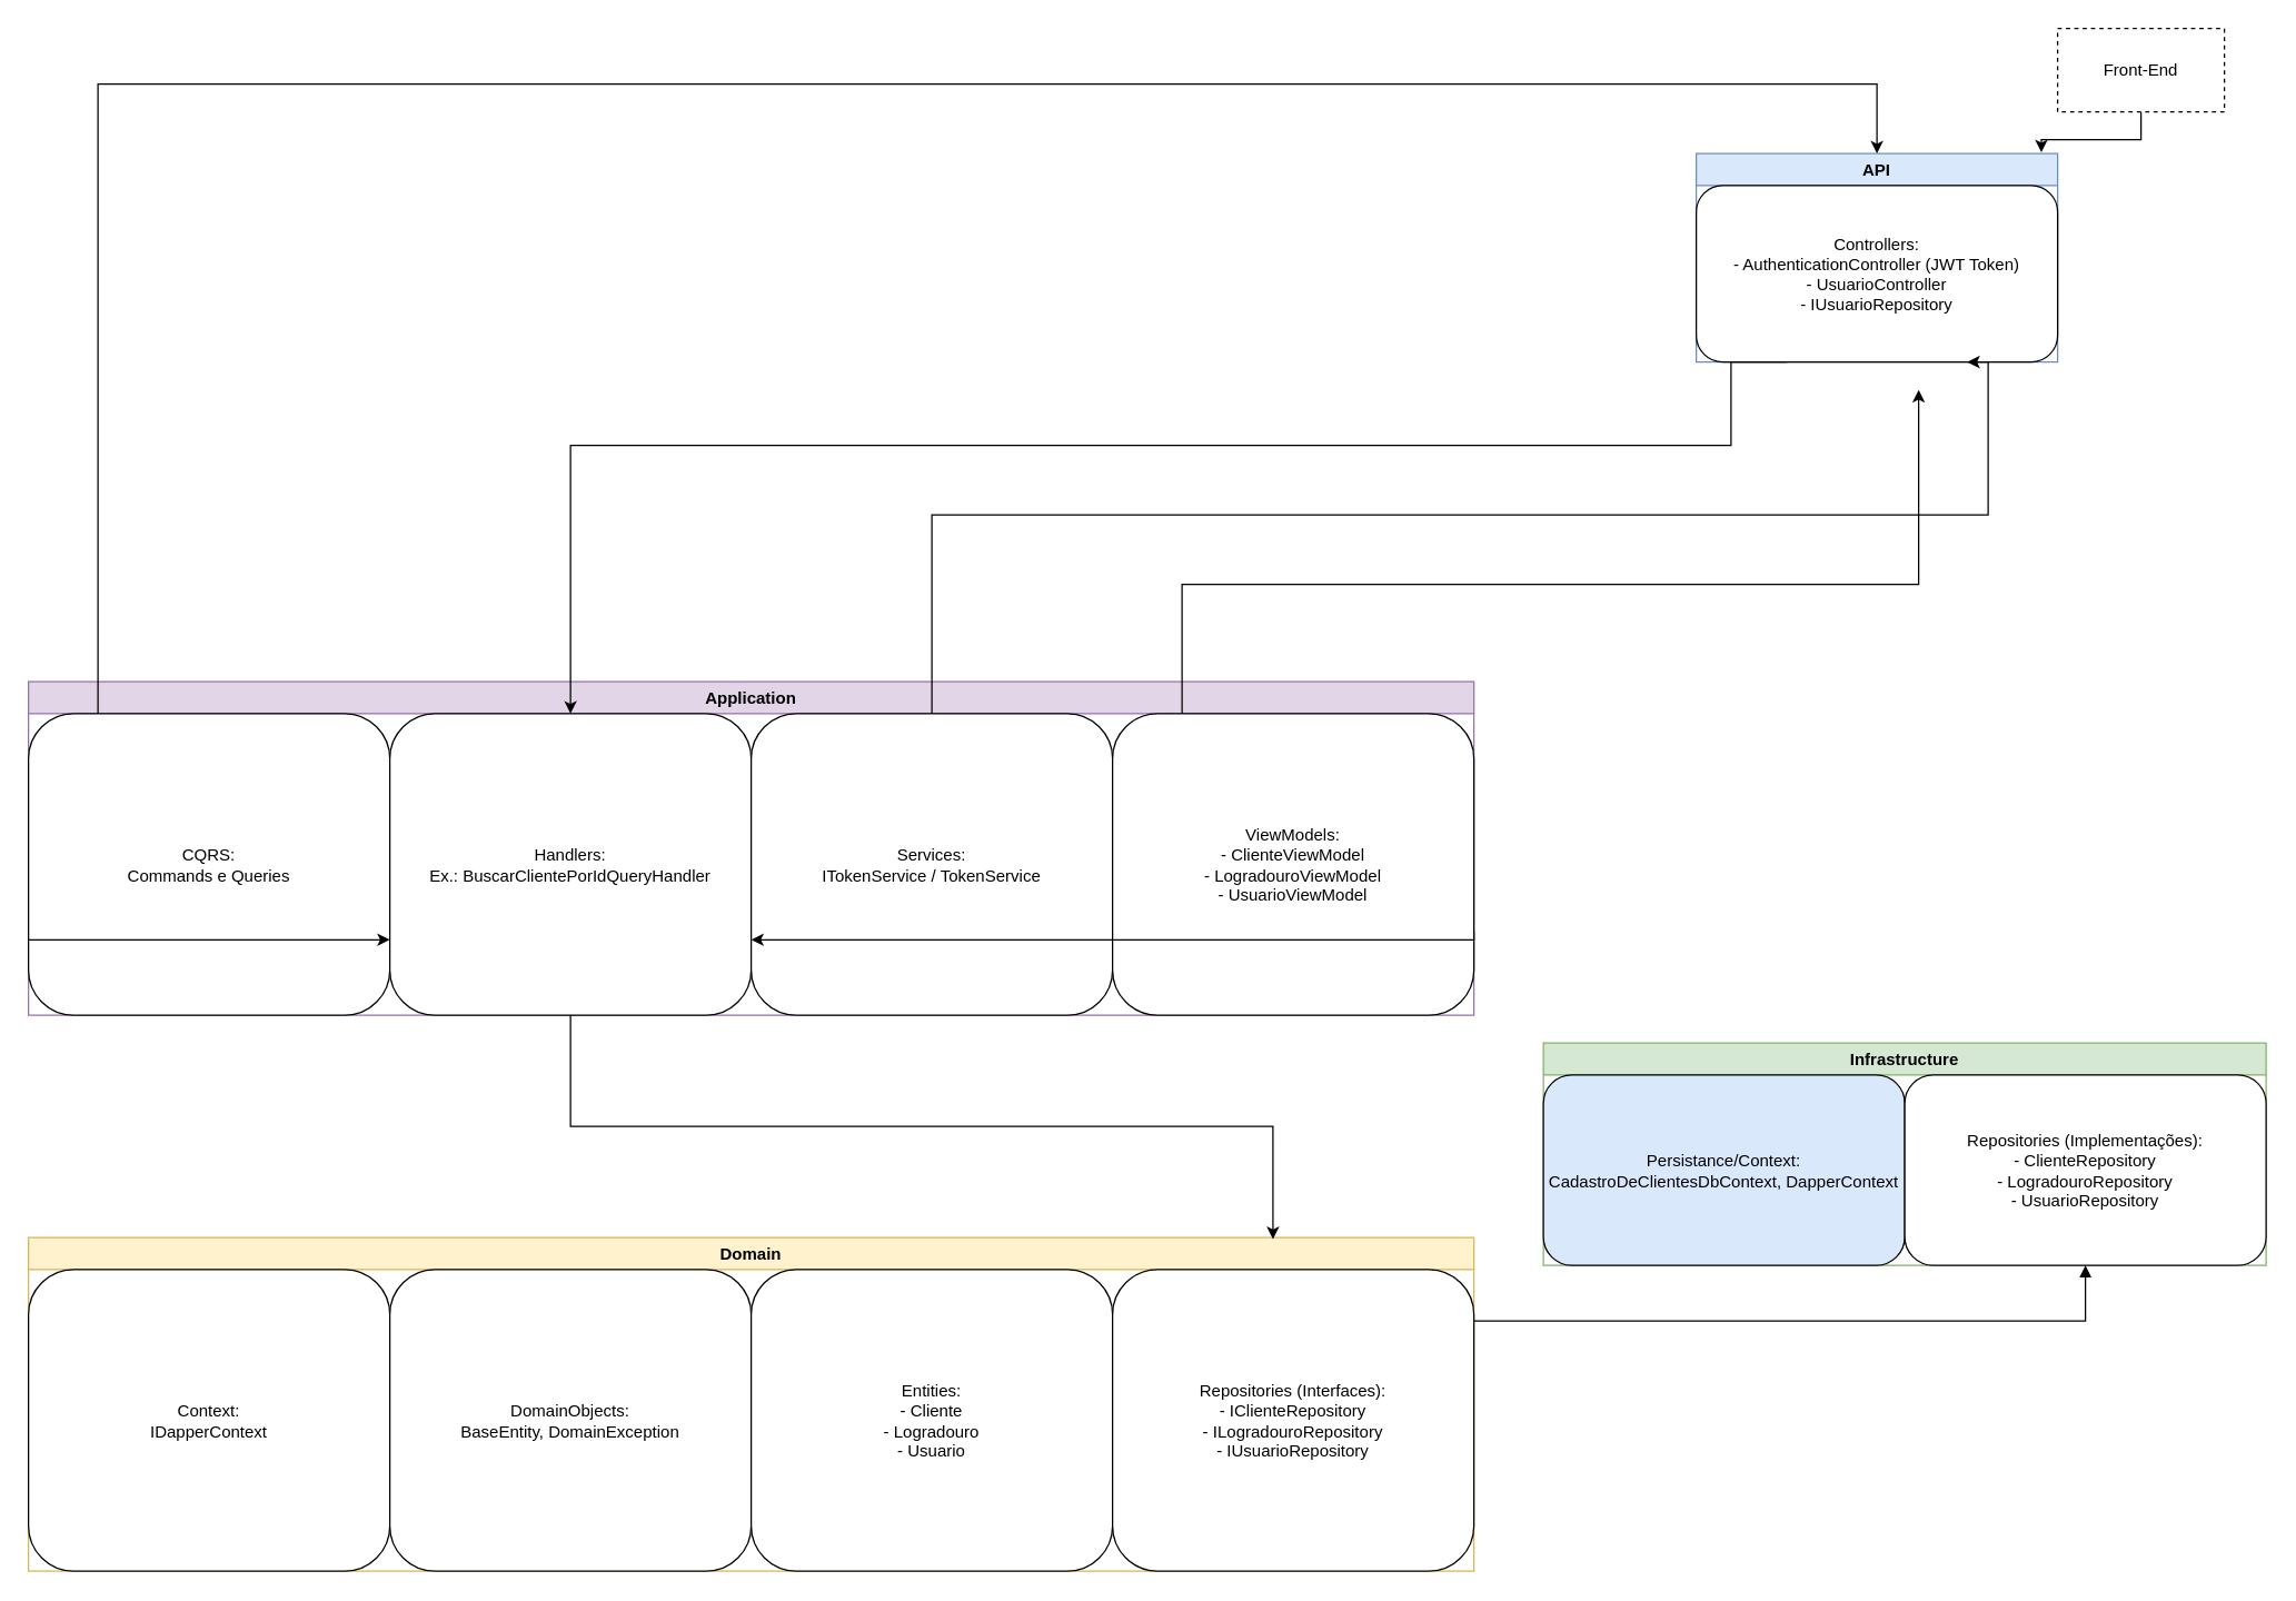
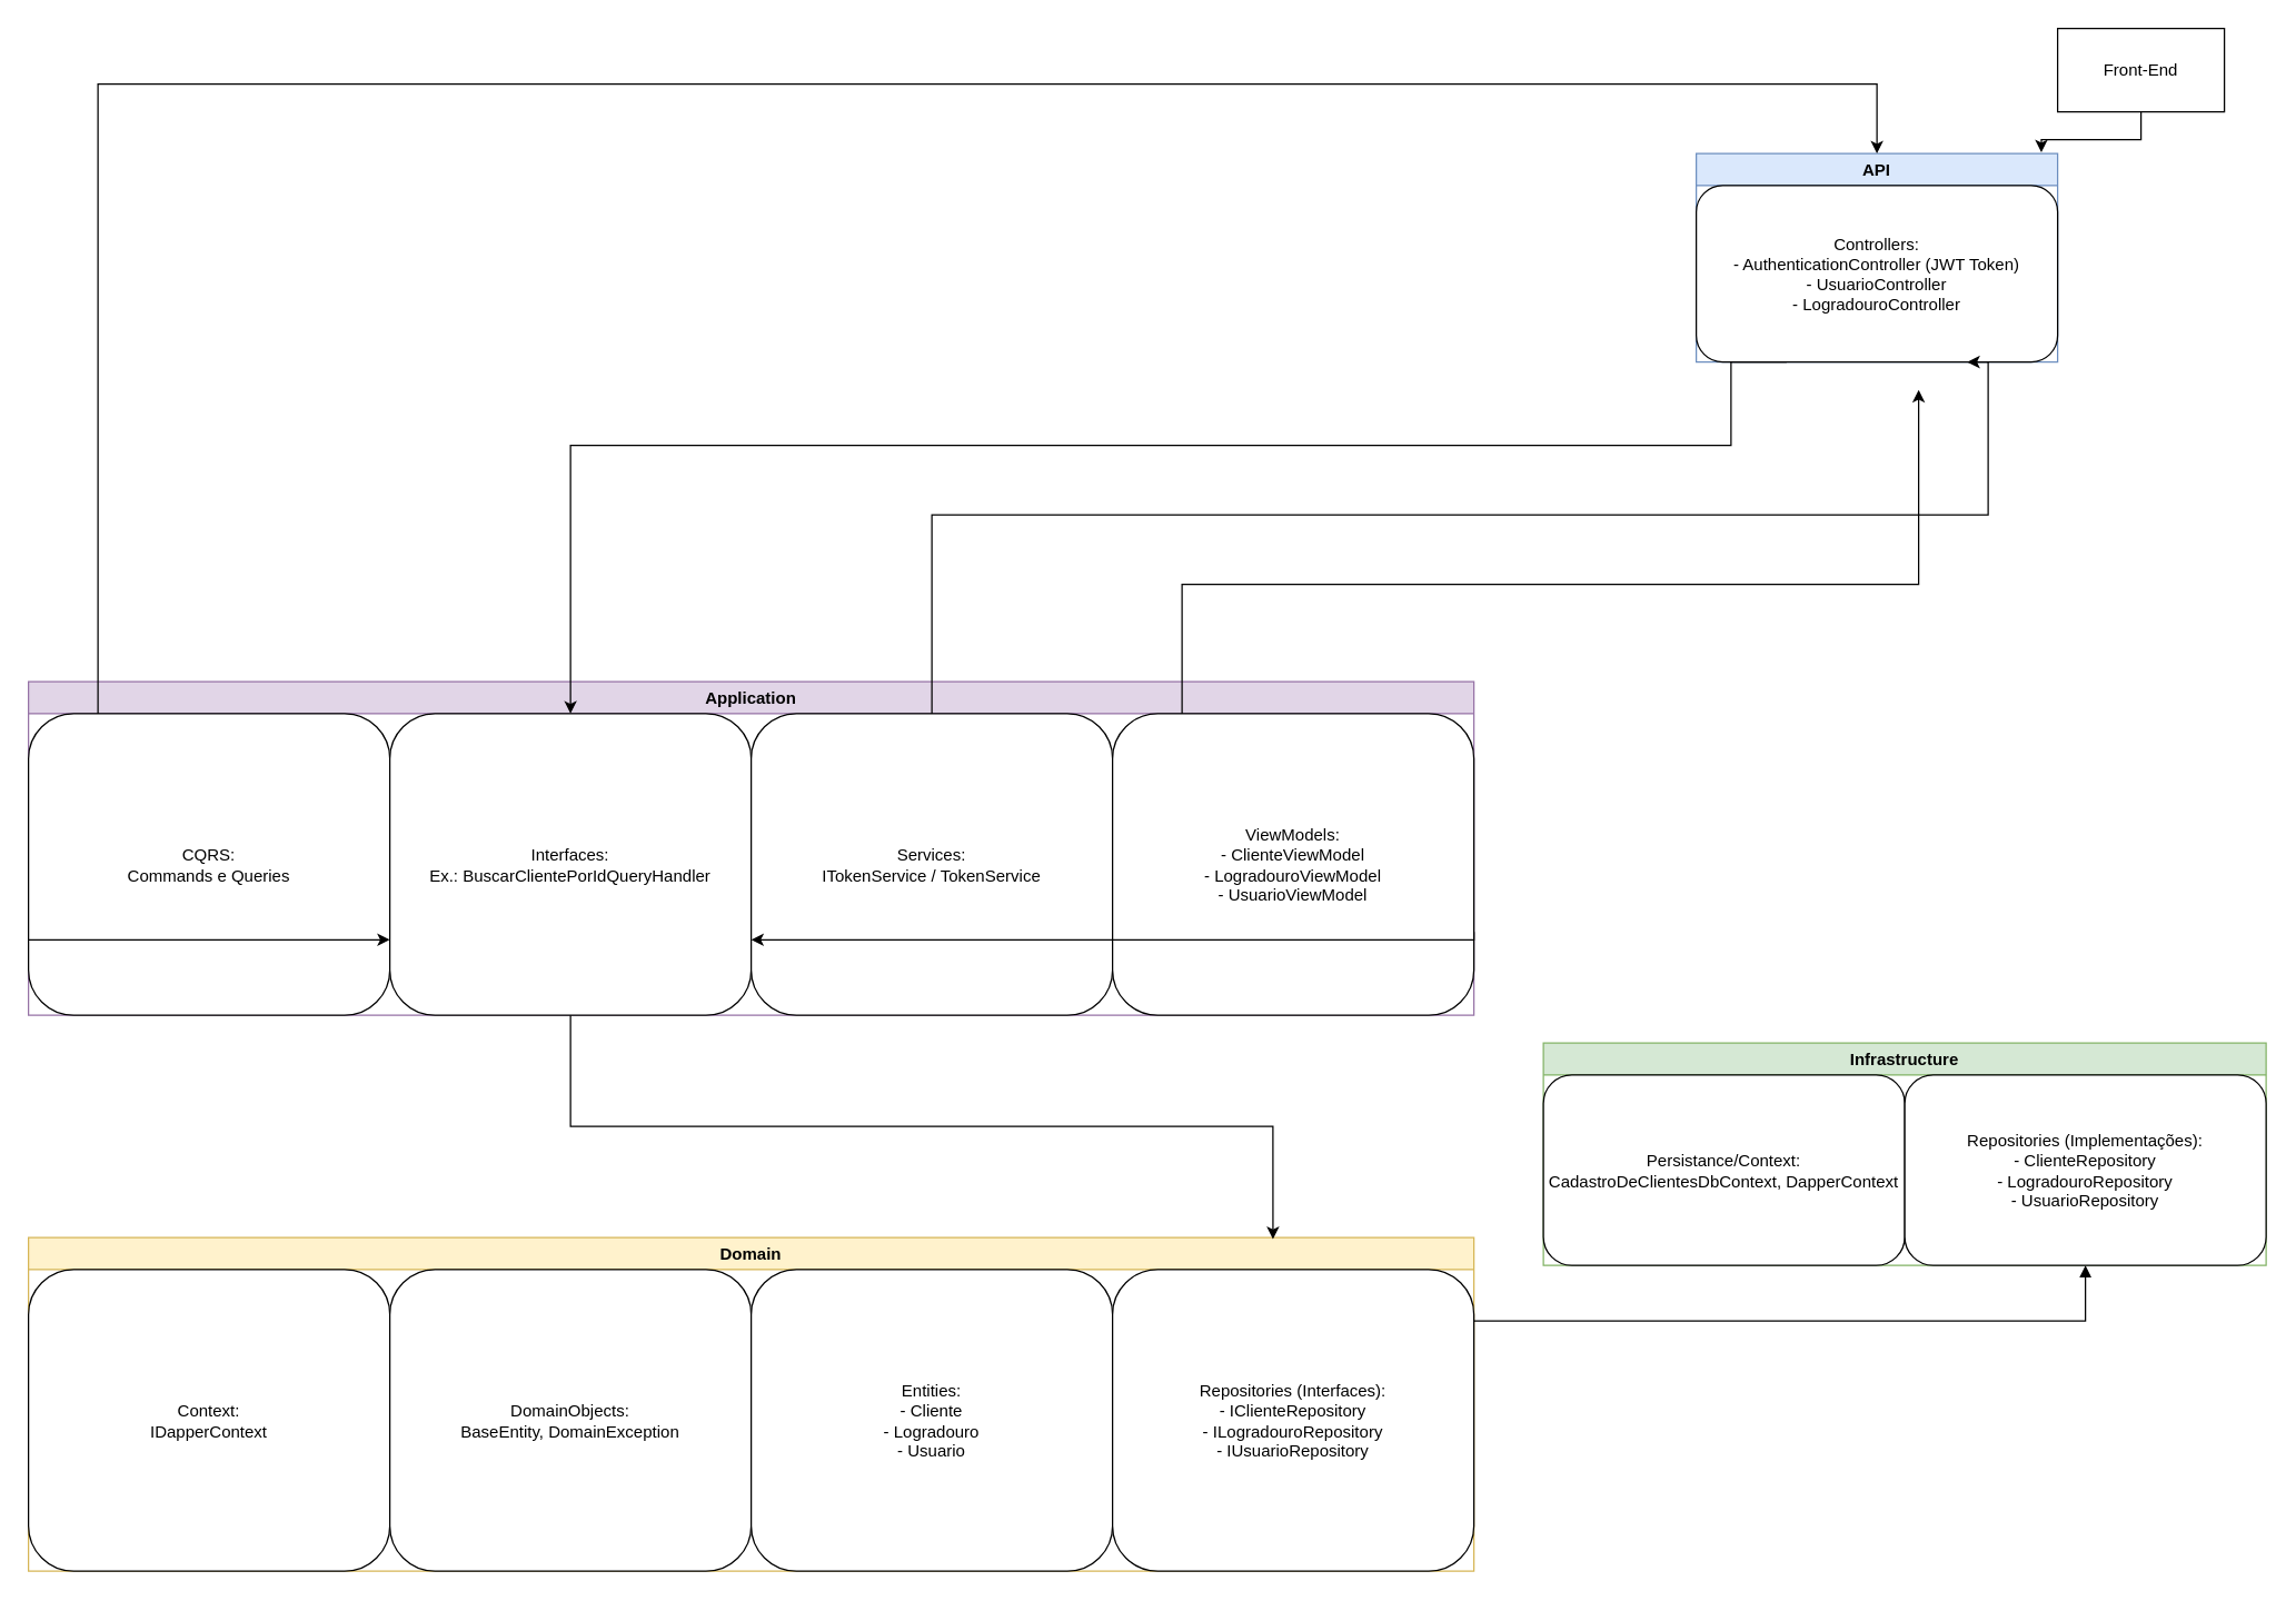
- <mxCell id="25" value="Front-End" style="rounded=0;whiteSpace=wrap;html=1;dashed=1;" vertex="1" parent="1"><mxGeometry x="1480" y="20" width="120" height="60" as="geometry" /></mxCell>
+ <mxCell id="25" value="Front-End" style="rounded=0;whiteSpace=wrap;html=1;" vertex="1" parent="1"><mxGeometry x="1480" y="20" width="120" height="60" as="geometry" /></mxCell>
- <mxCell id="3" value="Controllers:&#10;- AuthenticationController (JWT Token)&#10;- UsuarioController&#10;- IUsuarioRepository" style="rounded=1;whiteSpace=wrap;html=1;fillColor=#ffffff;strokeColor=#000000;" vertex="1" parent="2"><mxGeometry y="23" width="260" height="127" as="geometry" /></mxCell>
+ <mxCell id="3" value="Controllers:&#10;- AuthenticationController (JWT Token)&#10;- UsuarioController&#10;- LogradouroController" style="rounded=1;whiteSpace=wrap;html=1;fillColor=#ffffff;strokeColor=#000000;" vertex="1" parent="2"><mxGeometry y="23" width="260" height="127" as="geometry" /></mxCell>
- <mxCell id="6" value="Handlers:&#10;Ex.: BuscarClientePorIdQueryHandler" style="rounded=1;whiteSpace=wrap;html=1;fillColor=#ffffff;strokeColor=#000000;" vertex="1" parent="4"><mxGeometry x="260" y="23" width="260" height="217" as="geometry" /></mxCell>
+ <mxCell id="6" value="Interfaces:&#10;Ex.: BuscarClientePorIdQueryHandler" style="rounded=1;whiteSpace=wrap;html=1;fillColor=#ffffff;strokeColor=#000000;" vertex="1" parent="4"><mxGeometry x="260" y="23" width="260" height="217" as="geometry" /></mxCell>
- <mxCell id="17" value="Persistance/Context:&#10;CadastroDeClientesDbContext, DapperContext" style="rounded=1;whiteSpace=wrap;html=1;fillColor=#dae8fc;strokeColor=#000000;" vertex="1" parent="16"><mxGeometry y="23" width="260" height="137" as="geometry" /></mxCell>
+ <mxCell id="17" value="Persistance/Context:&#10;CadastroDeClientesDbContext, DapperContext" style="rounded=1;whiteSpace=wrap;html=1;fillColor=#ffffff;strokeColor=#000000;" vertex="1" parent="16"><mxGeometry y="23" width="260" height="137" as="geometry" /></mxCell>
